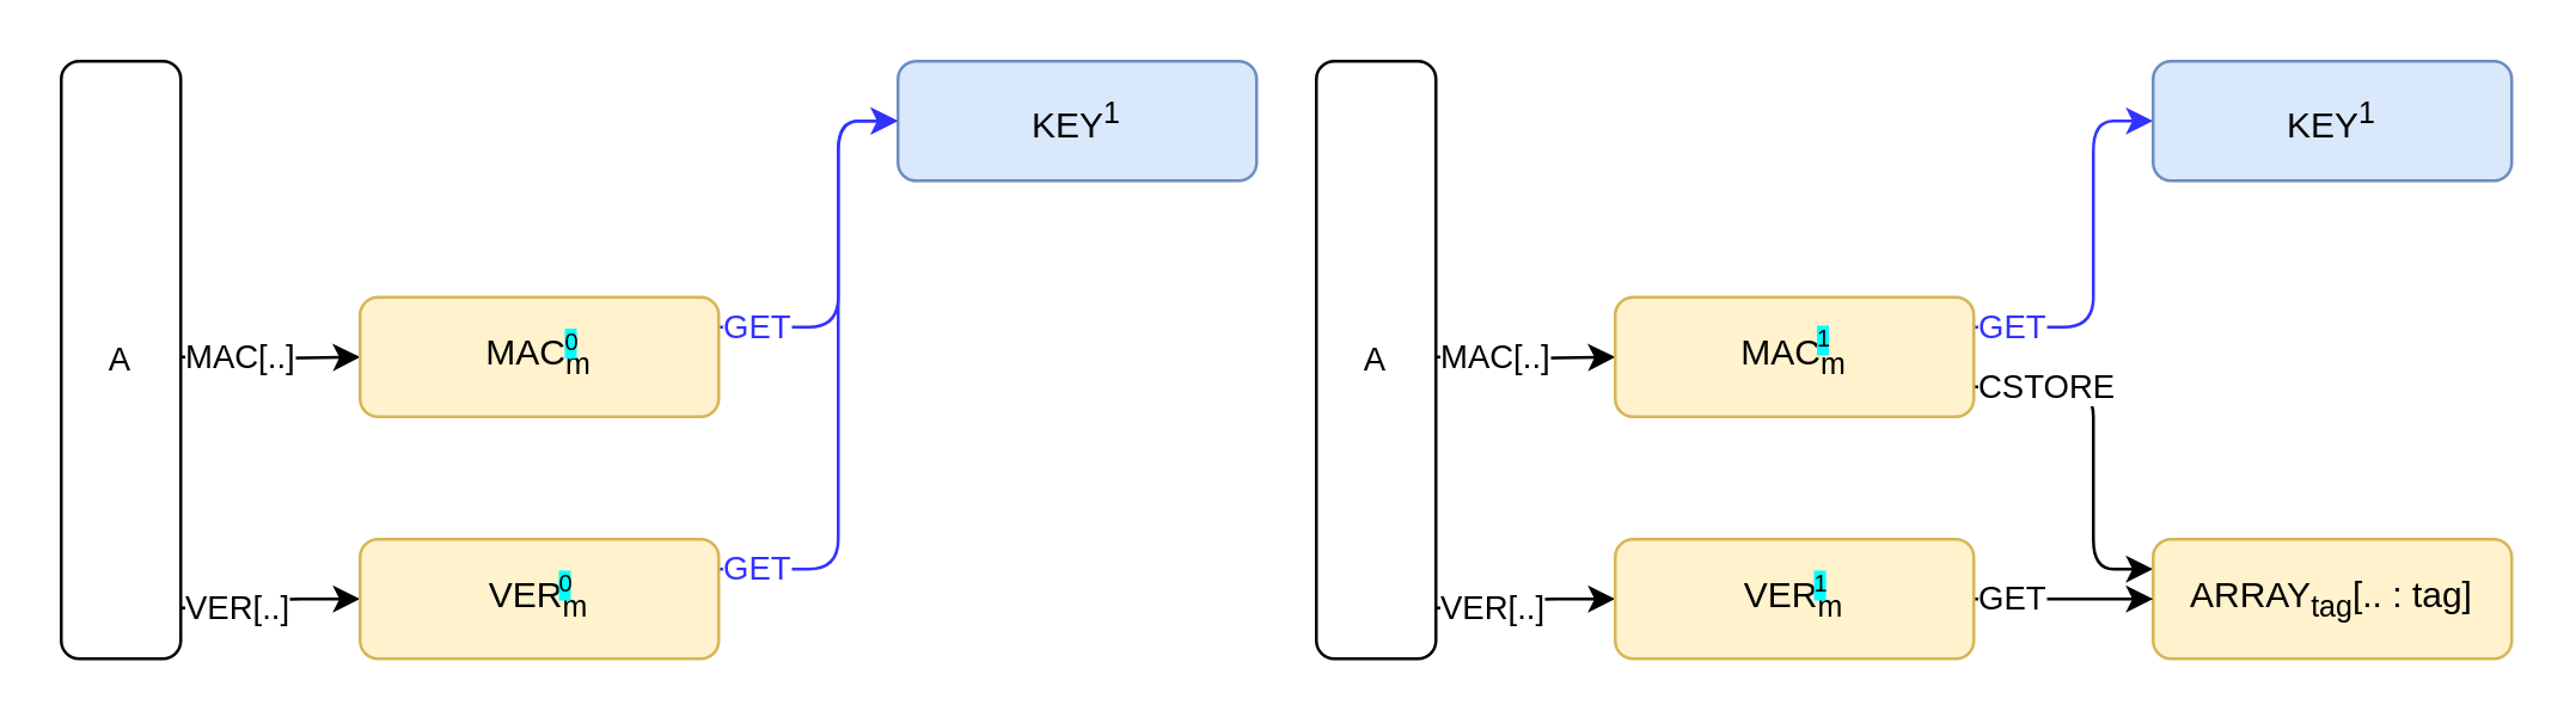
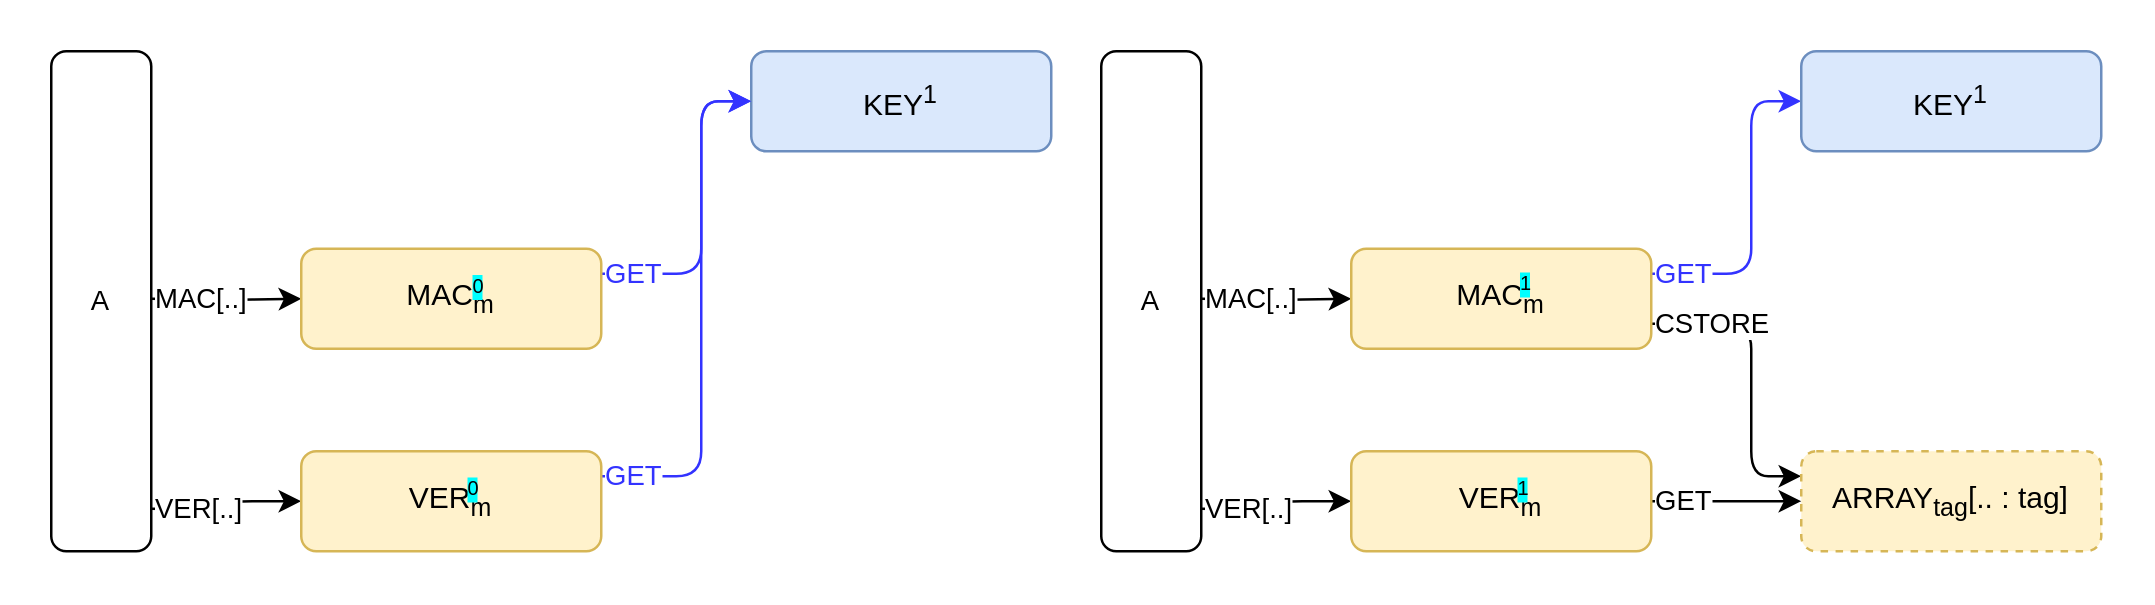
- <mxCell id="17" value="ARRAY&lt;sub&gt;tag&lt;/sub&gt;[.. : tag]" style="rounded=1;whiteSpace=wrap;html=1;fillColor=#fff2cc;strokeColor=#d6b656;" vertex="1" parent="1"><mxGeometry x="720" y="180" width="120" height="40" as="geometry" /></mxCell>
+ <mxCell id="17" value="ARRAY&lt;sub&gt;tag&lt;/sub&gt;[.. : tag]" style="rounded=1;whiteSpace=wrap;html=1;fillColor=#fff2cc;strokeColor=#d6b656;dashed=1;" vertex="1" parent="1"><mxGeometry x="720" y="180" width="120" height="40" as="geometry" /></mxCell>
